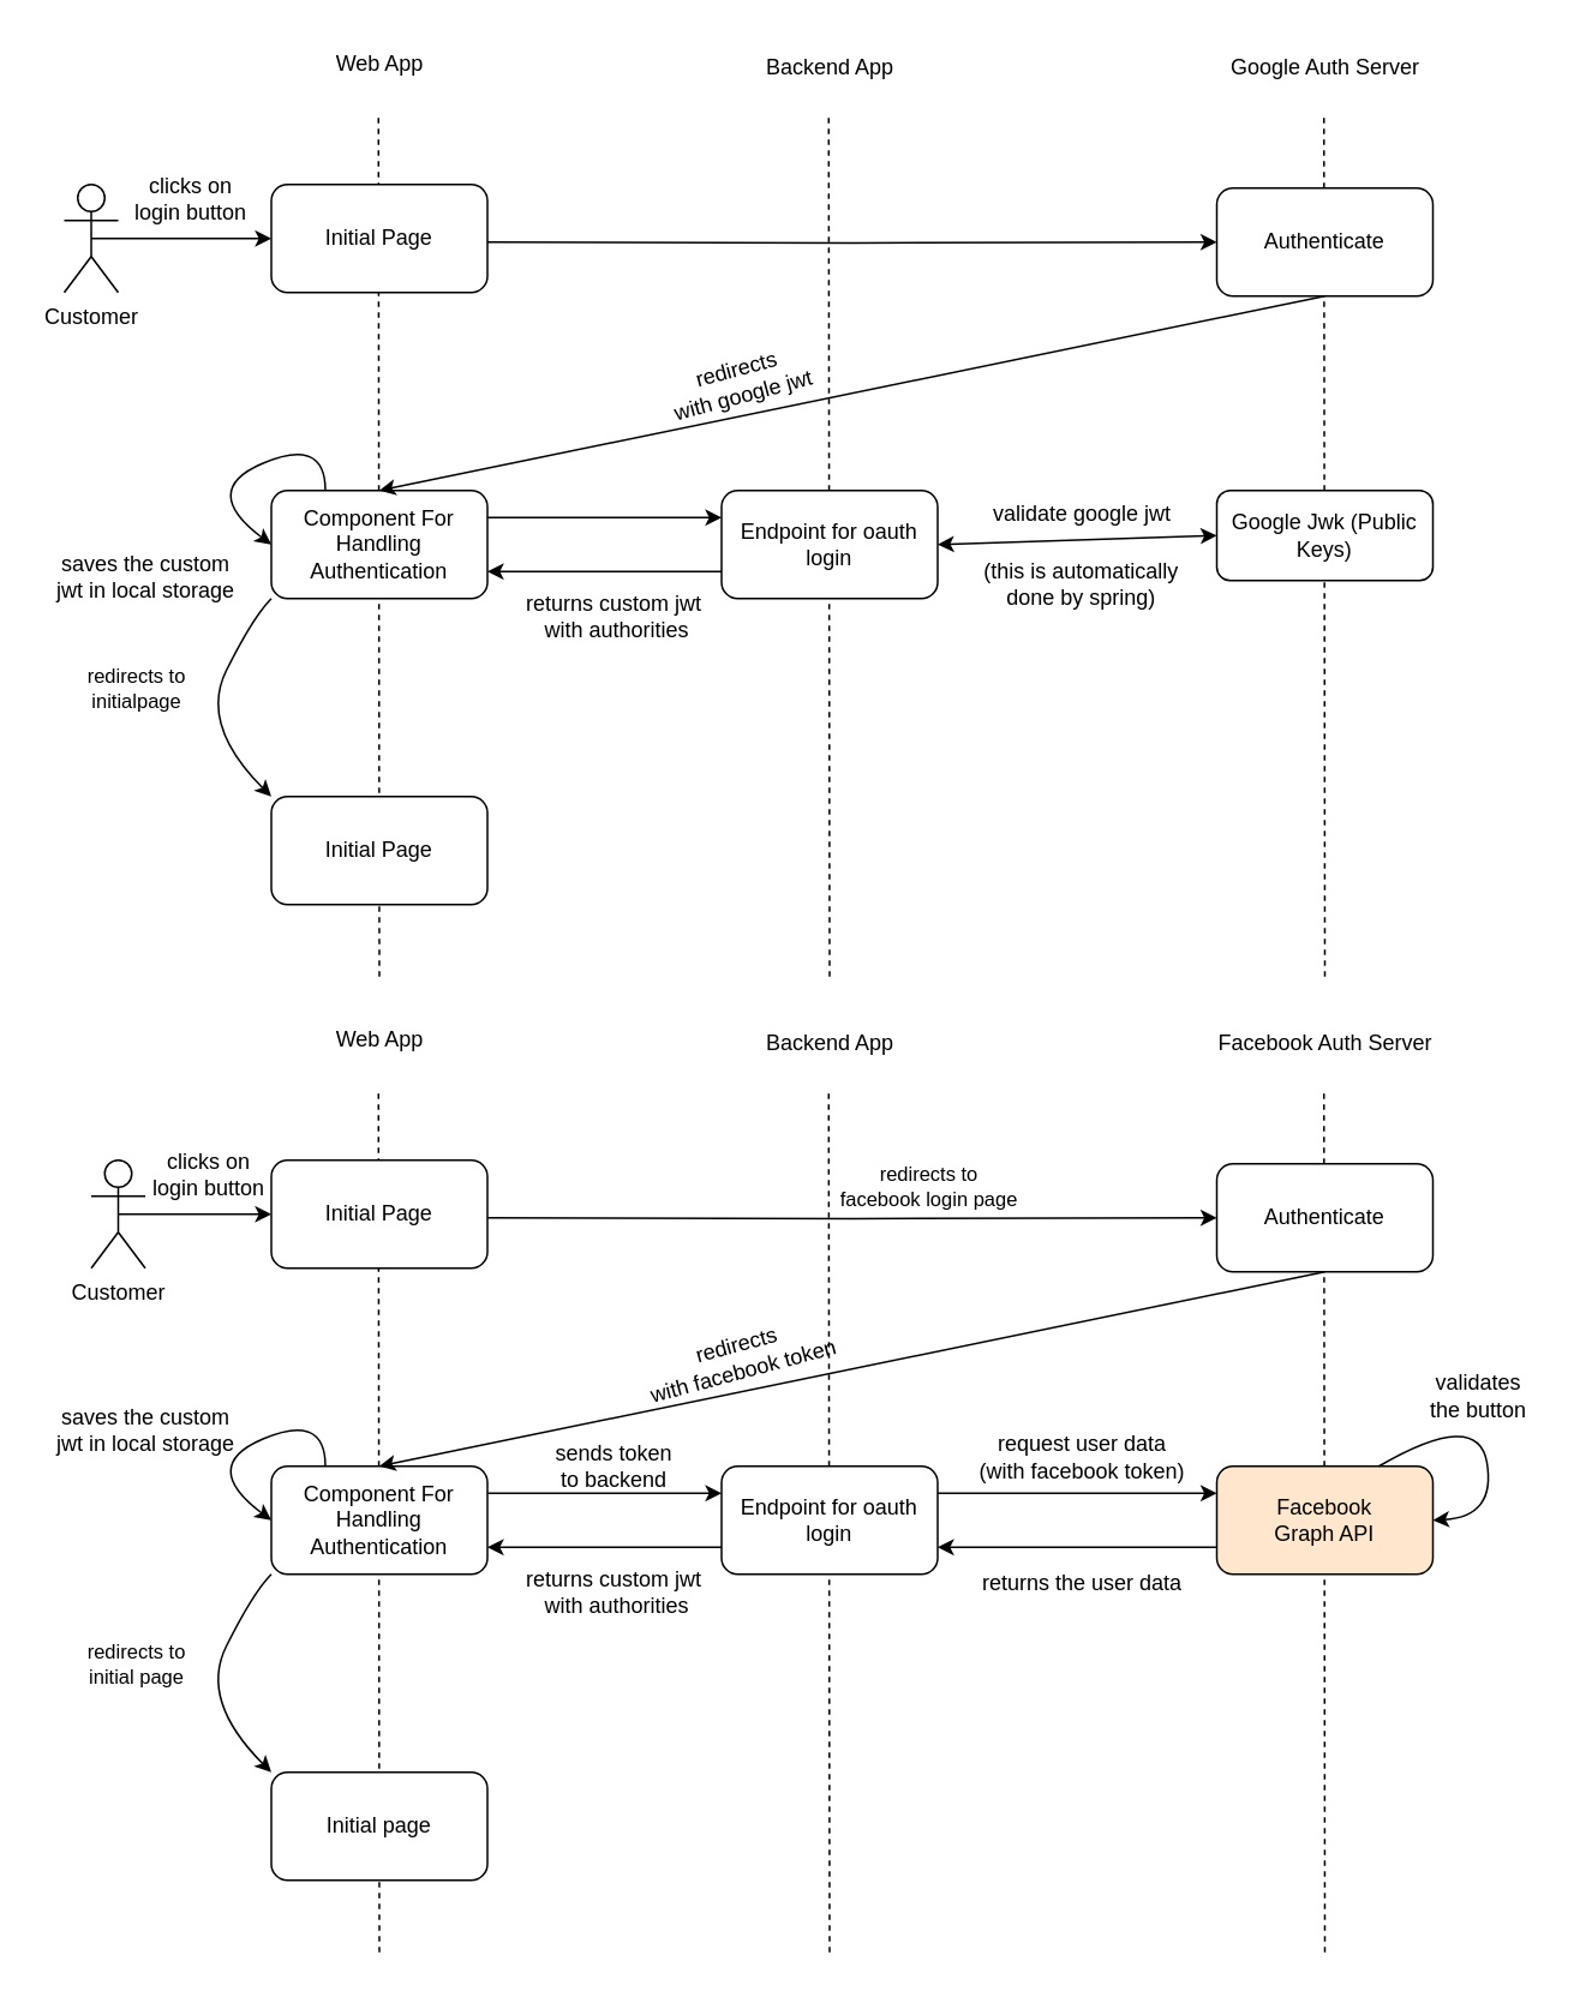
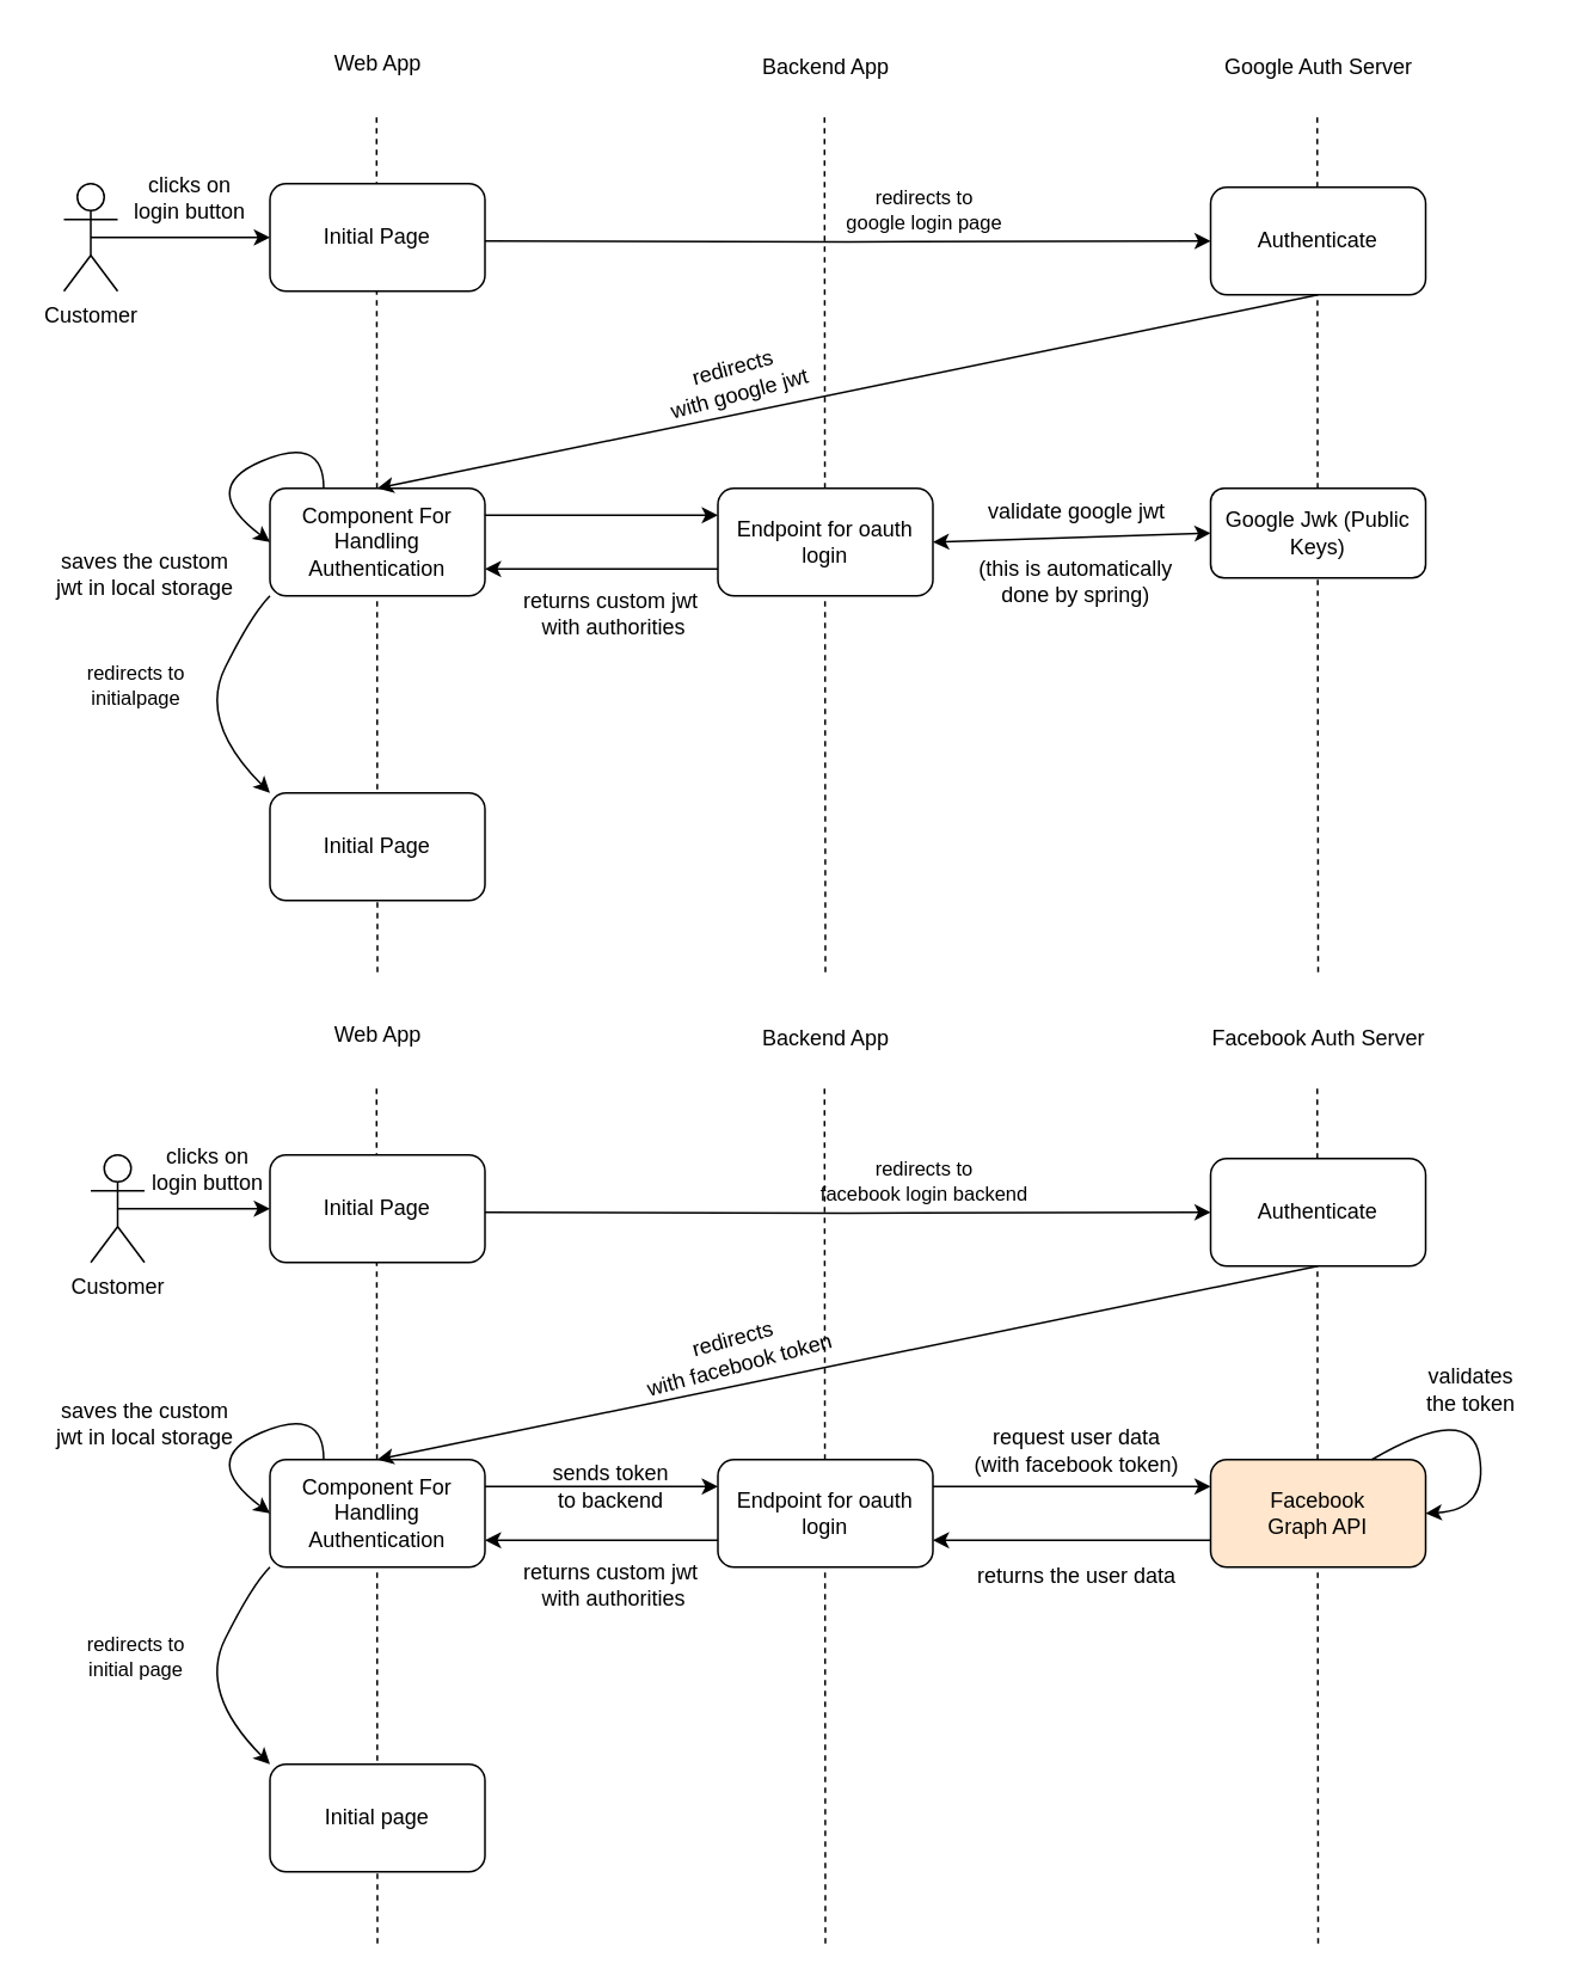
+ <mxCell id="13" value="redirects to &lt;br&gt;google login page" style="text;html=1;align=center;verticalAlign=middle;resizable=0;points=[];autosize=1;strokeColor=none;fillColor=none;fontSize=11;" vertex="1" parent="1"><mxGeometry x="460" y="97" width="110" height="40" as="geometry" /></mxCell>
- <mxCell id="40" value="redirects to &lt;br&gt;facebook login page" style="text;html=1;align=center;verticalAlign=middle;resizable=0;points=[];autosize=1;strokeColor=none;fillColor=none;fontSize=11;" vertex="1" parent="1"><mxGeometry x="455" y="639" width="120" height="40" as="geometry" /></mxCell>
+ <mxCell id="40" value="redirects to &lt;br&gt;facebook login backend" style="text;html=1;align=center;verticalAlign=middle;resizable=0;points=[];autosize=1;strokeColor=none;fillColor=none;fontSize=11;" vertex="1" parent="1"><mxGeometry x="455" y="639" width="120" height="40" as="geometry" /></mxCell>
- <mxCell id="58" value="validates&lt;br&gt;the button" style="text;html=1;align=center;verticalAlign=middle;resizable=0;points=[];autosize=1;strokeColor=none;fillColor=none;" vertex="1" parent="1"><mxGeometry x="785" y="755" width="70" height="40" as="geometry" /></mxCell>
+ <mxCell id="58" value="validates&lt;br&gt;the token" style="text;html=1;align=center;verticalAlign=middle;resizable=0;points=[];autosize=1;strokeColor=none;fillColor=none;" vertex="1" parent="1"><mxGeometry x="785" y="755" width="70" height="40" as="geometry" /></mxCell>
- <mxCell id="47" value="sends token&lt;br&gt;to backend" style="text;html=1;align=center;verticalAlign=middle;resizable=0;points=[];autosize=1;strokeColor=none;fillColor=none;" vertex="1" parent="1"><mxGeometry x="295" y="794" width="90" height="40" as="geometry" /></mxCell>
+ <mxCell id="47" value="sends token&lt;br&gt;to backend" style="text;html=1;align=center;verticalAlign=middle;resizable=0;points=[];autosize=1;strokeColor=none;fillColor=none;" vertex="1" parent="1"><mxGeometry x="295" y="809" width="90" height="40" as="geometry" /></mxCell>
